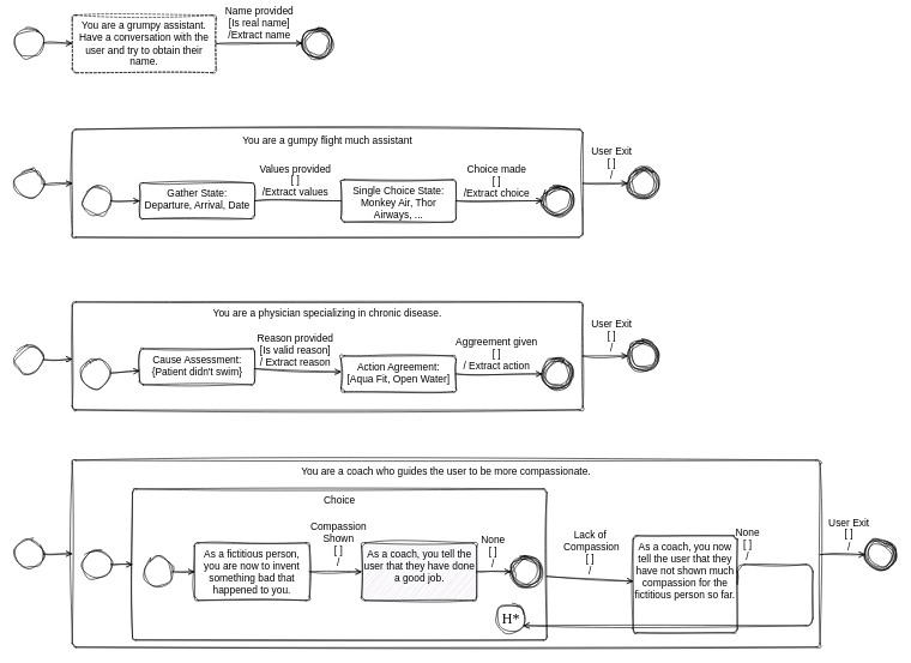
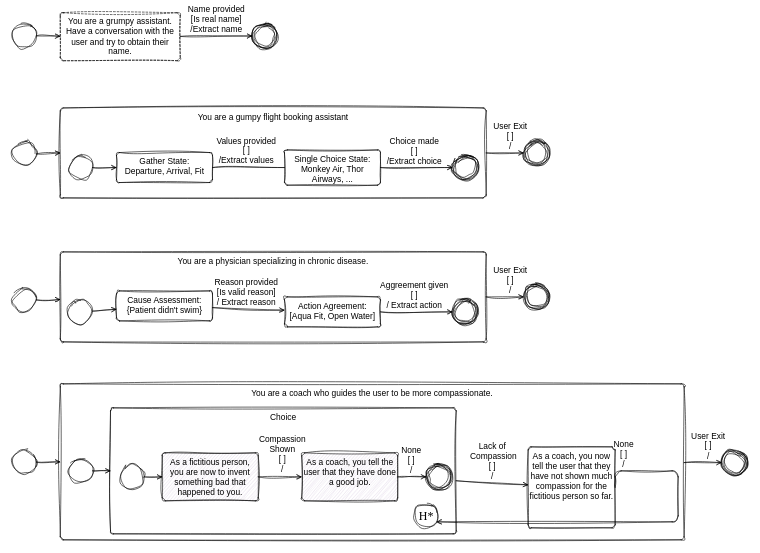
- <mxCell id="7" value="You are a gumpy flight much assistant" style="html=1;align=center;verticalAlign=top;rounded=1;absoluteArcSize=1;arcSize=10;dashed=0;whiteSpace=wrap;fontSize=14;labelBackgroundColor=none;sketch=1;curveFitting=1;jiggle=2;" vertex="1" parent="1"><mxGeometry x="100" y="179" width="710" height="150" as="geometry" /></mxCell>
+ <mxCell id="7" value="You are a gumpy flight booking assistant" style="html=1;align=center;verticalAlign=top;rounded=1;absoluteArcSize=1;arcSize=10;dashed=0;whiteSpace=wrap;fontSize=14;labelBackgroundColor=none;sketch=1;curveFitting=1;jiggle=2;" vertex="1" parent="1"><mxGeometry x="100" y="179" width="710" height="150" as="geometry" /></mxCell>
- <mxCell id="15" value="Gather State:&lt;br&gt;Departure, Arrival, Date" style="html=1;align=center;verticalAlign=top;rounded=1;absoluteArcSize=1;arcSize=10;dashed=0;whiteSpace=wrap;fontSize=14;labelBackgroundColor=none;sketch=1;curveFitting=1;jiggle=2;" vertex="1" parent="1"><mxGeometry x="193.75" y="253.37" width="160" height="50" as="geometry" /></mxCell>
+ <mxCell id="15" value="Gather State:&lt;br&gt;Departure, Arrival, Fit" style="html=1;align=center;verticalAlign=top;rounded=1;absoluteArcSize=1;arcSize=10;dashed=0;whiteSpace=wrap;fontSize=14;labelBackgroundColor=none;sketch=1;curveFitting=1;jiggle=2;" vertex="1" parent="1"><mxGeometry x="193.75" y="253.37" width="160" height="50" as="geometry" /></mxCell>
- <mxCell id="28" value="As a fictitious person, you are now to invent something bad that happened to you." style="html=1;align=center;verticalAlign=top;rounded=1;absoluteArcSize=1;arcSize=10;dashed=0;whiteSpace=wrap;fontSize=14;labelBackgroundColor=none;sketch=1;curveFitting=1;jiggle=2;" vertex="1" parent="1"><mxGeometry x="270" y="754" width="160" height="80" as="geometry" /></mxCell>
+ <mxCell id="28" value="As a fictitious person, you are now to invent something bad that happened to you." style="html=1;align=center;verticalAlign=top;rounded=1;absoluteArcSize=1;arcSize=10;dashed=0;whiteSpace=wrap;fontSize=14;labelBackgroundColor=none;sketch=1;curveFitting=1;jiggle=2;fillColor=#e1d5e7;" vertex="1" parent="1"><mxGeometry x="270" y="754" width="160" height="80" as="geometry" /></mxCell>
